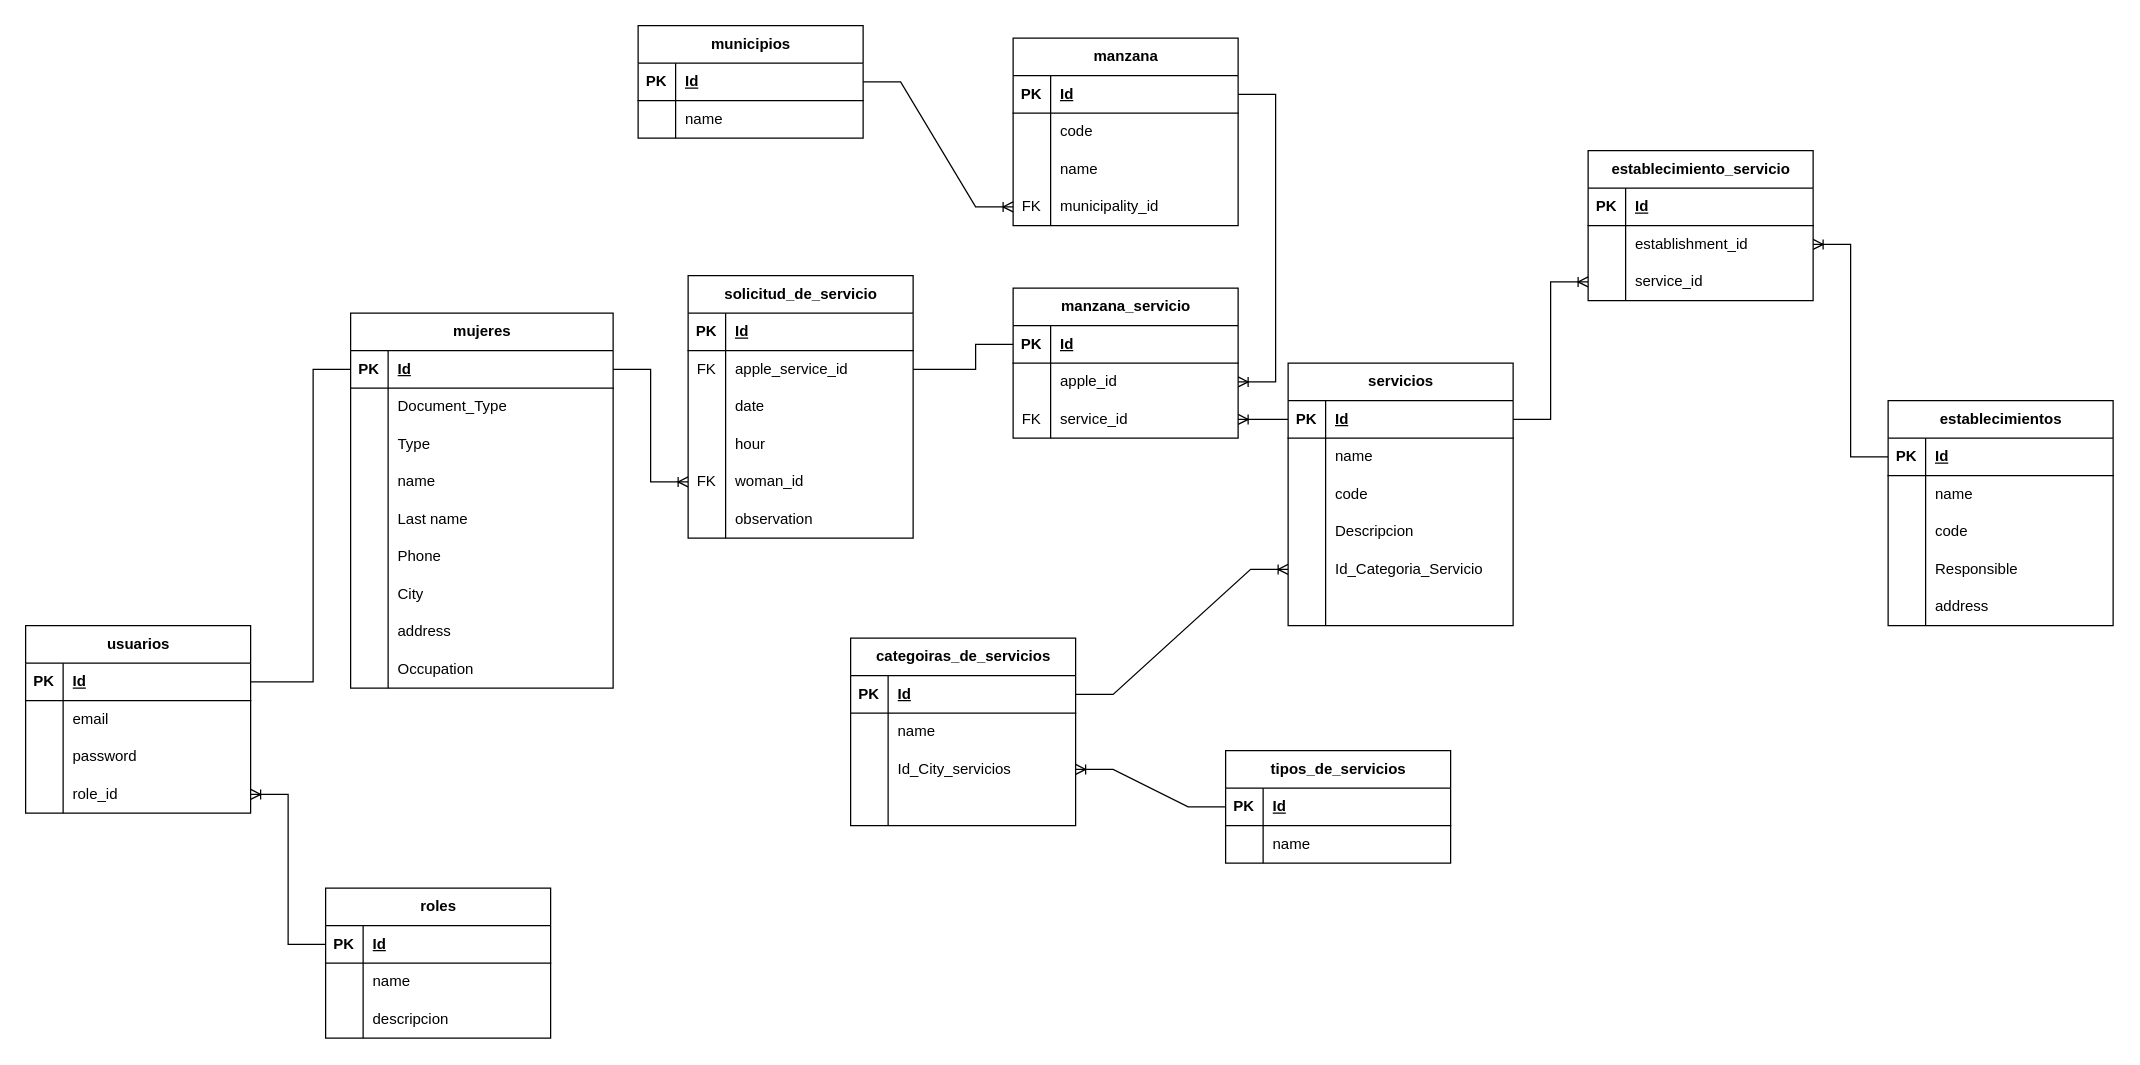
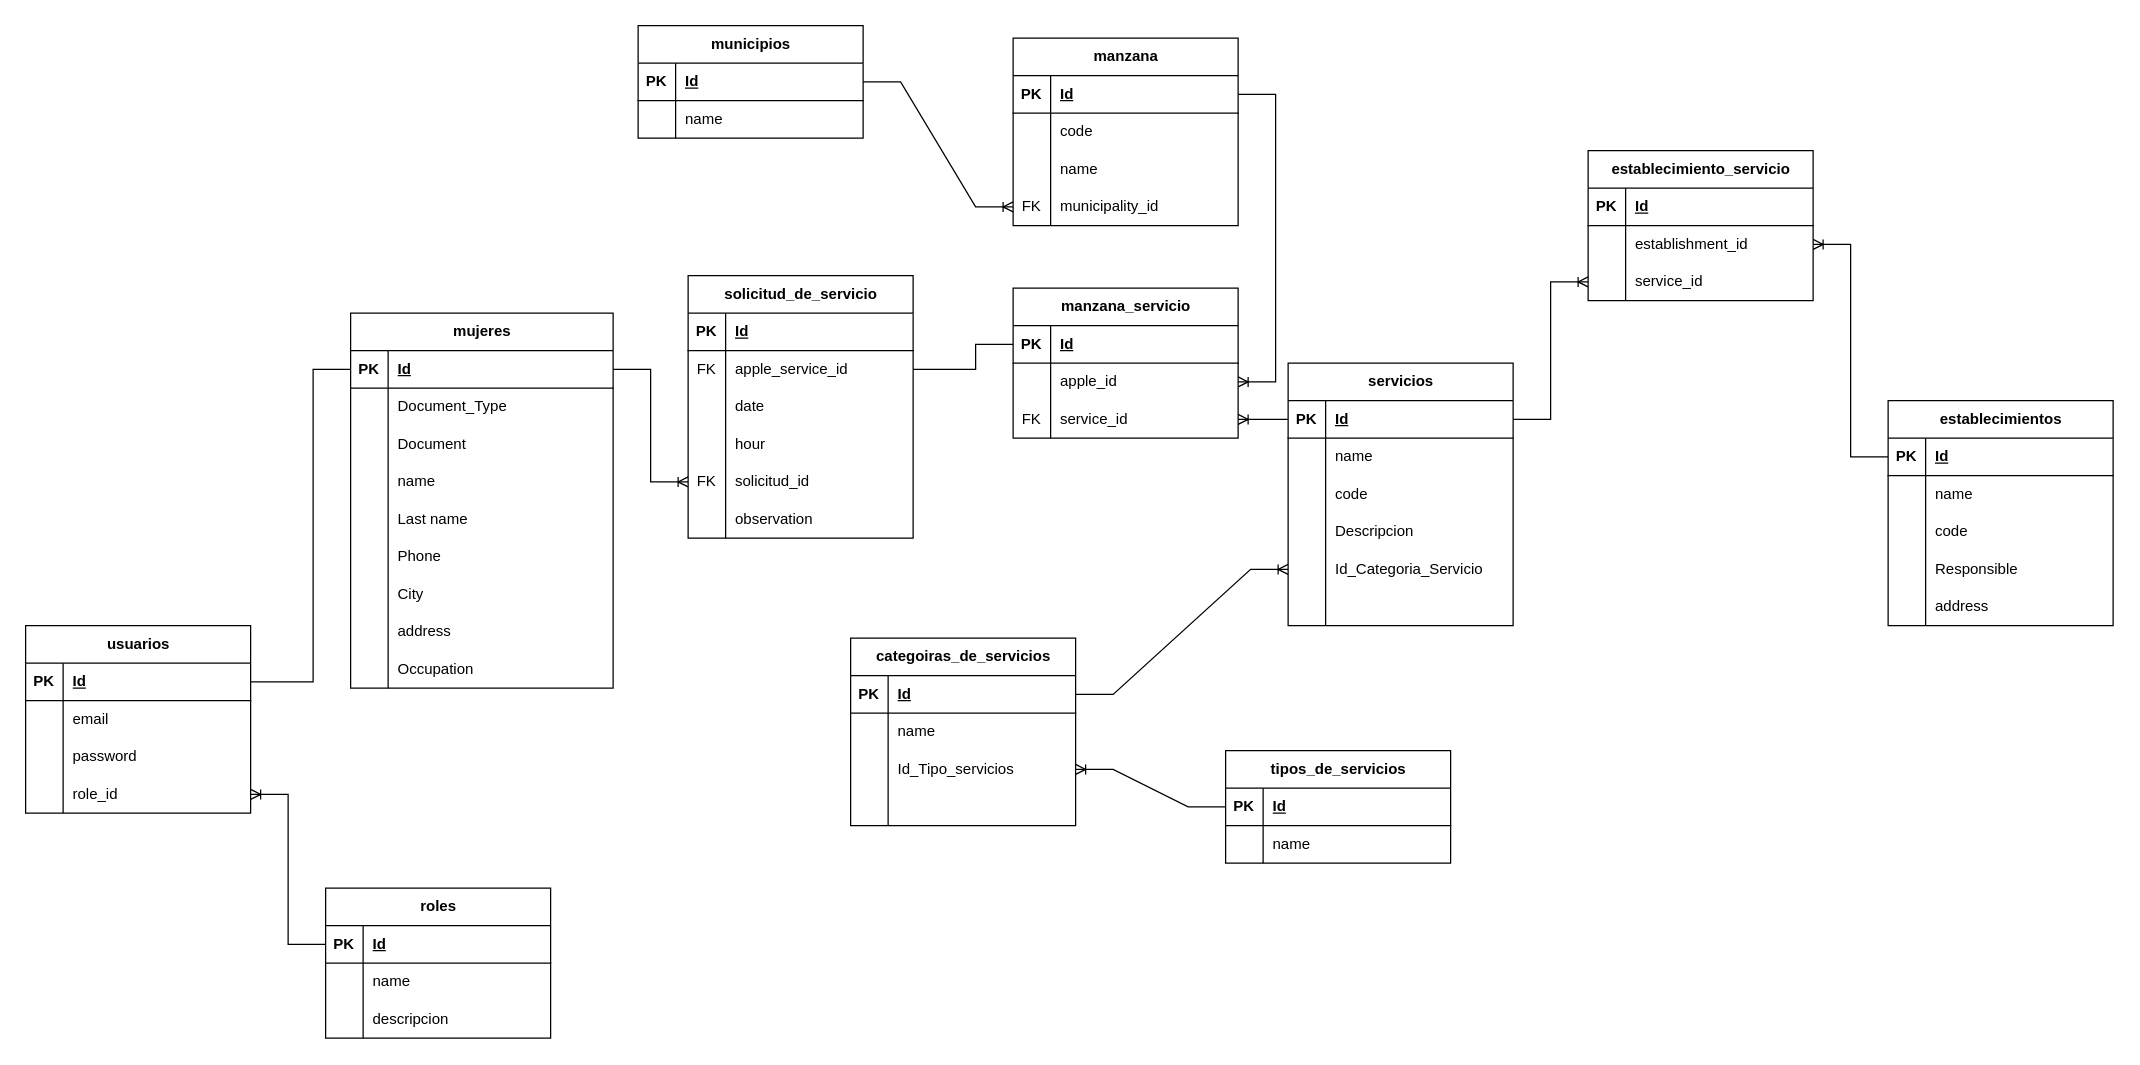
- <mxCell id="105" value="Type" style="shape=partialRectangle;connectable=0;fillColor=none;top=0;left=0;bottom=0;right=0;align=left;spacingLeft=6;overflow=hidden;whiteSpace=wrap;html=1;" parent="103" vertex="1"><mxGeometry x="30" width="180" height="30" as="geometry"><mxRectangle width="180" height="30" as="alternateBounds" /></mxGeometry></mxCell>
+ <mxCell id="105" value="Document" style="shape=partialRectangle;connectable=0;fillColor=none;top=0;left=0;bottom=0;right=0;align=left;spacingLeft=6;overflow=hidden;whiteSpace=wrap;html=1;" parent="103" vertex="1"><mxGeometry x="30" width="180" height="30" as="geometry"><mxRectangle width="180" height="30" as="alternateBounds" /></mxGeometry></mxCell>
- <mxCell id="92" value="woman_id" style="shape=partialRectangle;connectable=0;fillColor=none;top=0;left=0;bottom=0;right=0;align=left;spacingLeft=6;overflow=hidden;whiteSpace=wrap;html=1;" parent="90" vertex="1"><mxGeometry x="30" width="150" height="30" as="geometry"><mxRectangle width="150" height="30" as="alternateBounds" /></mxGeometry></mxCell>
+ <mxCell id="92" value="solicitud_id" style="shape=partialRectangle;connectable=0;fillColor=none;top=0;left=0;bottom=0;right=0;align=left;spacingLeft=6;overflow=hidden;whiteSpace=wrap;html=1;" parent="90" vertex="1"><mxGeometry x="30" width="150" height="30" as="geometry"><mxRectangle width="150" height="30" as="alternateBounds" /></mxGeometry></mxCell>
- <mxCell id="38" value="Id_City_servicios" style="shape=partialRectangle;connectable=0;fillColor=none;top=0;left=0;bottom=0;right=0;align=left;spacingLeft=6;overflow=hidden;whiteSpace=wrap;html=1;" parent="36" vertex="1"><mxGeometry x="30" width="150" height="30" as="geometry"><mxRectangle width="150" height="30" as="alternateBounds" /></mxGeometry></mxCell>
+ <mxCell id="38" value="Id_Tipo_servicios" style="shape=partialRectangle;connectable=0;fillColor=none;top=0;left=0;bottom=0;right=0;align=left;spacingLeft=6;overflow=hidden;whiteSpace=wrap;html=1;" parent="36" vertex="1"><mxGeometry x="30" width="150" height="30" as="geometry"><mxRectangle width="150" height="30" as="alternateBounds" /></mxGeometry></mxCell>
